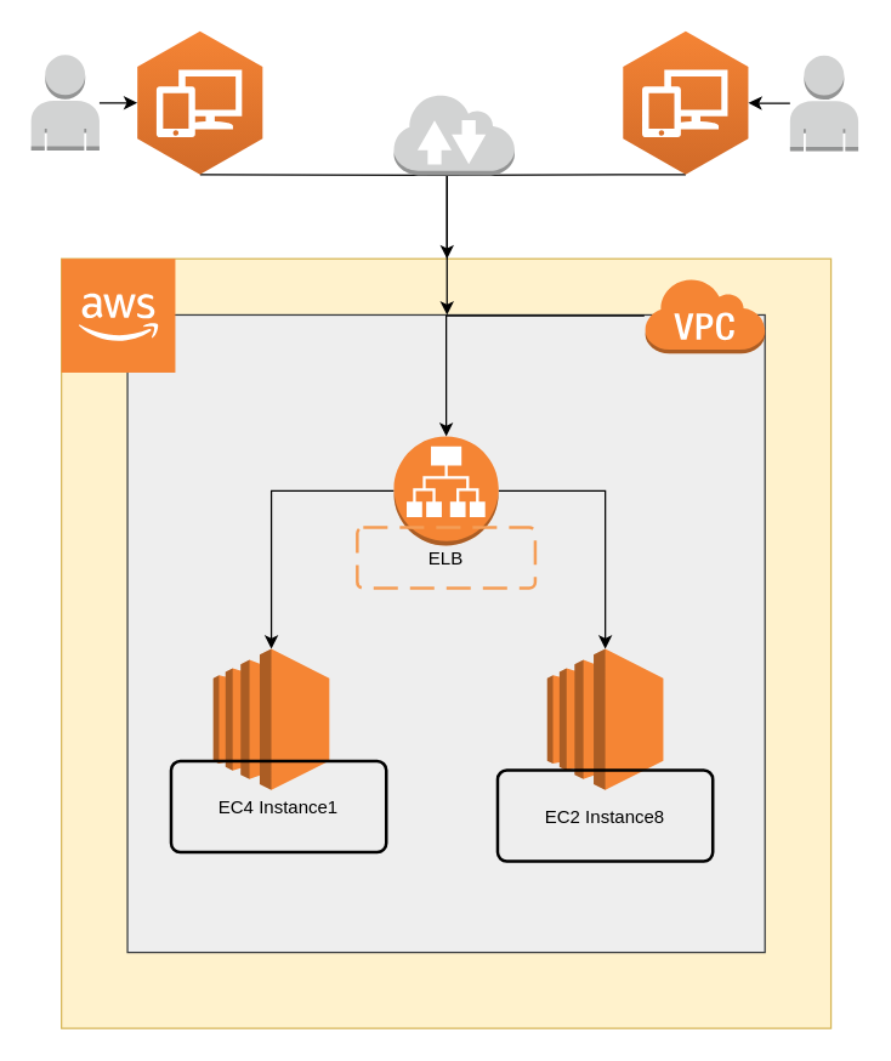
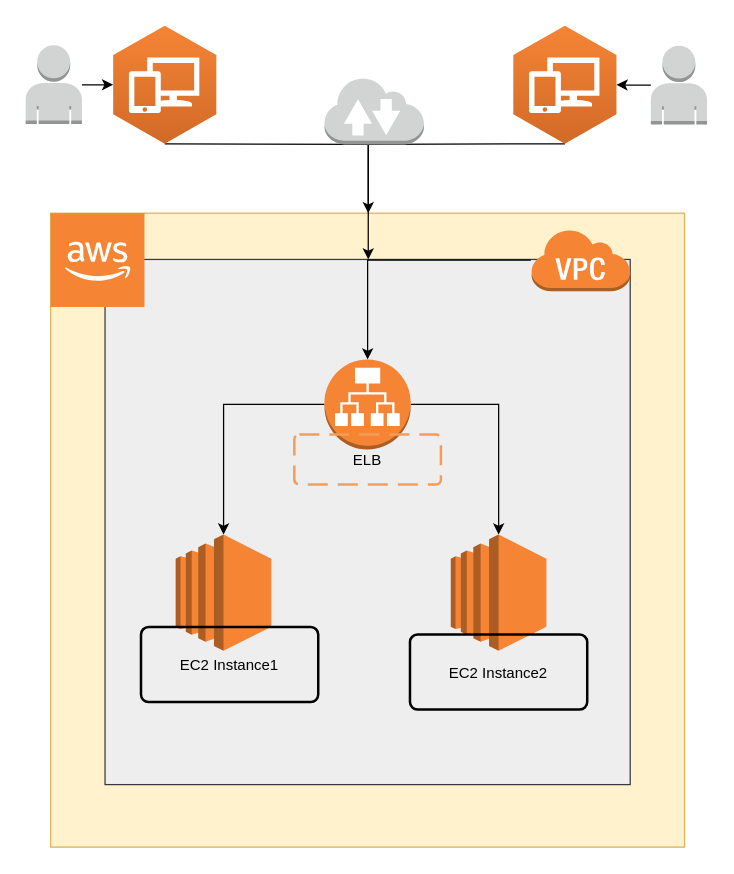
- <mxCell id="21" value="EC4 Instance1" style="rounded=1;arcSize=10;dashed=0;fillColor=none;gradientColor=none;strokeWidth=2;" vertex="1" parent="1"><mxGeometry x="112.25" y="501" width="141.75" height="60" as="geometry" /></mxCell>
+ <mxCell id="21" value="EC2 Instance1" style="rounded=1;arcSize=10;dashed=0;fillColor=none;gradientColor=none;strokeWidth=2;" vertex="1" parent="1"><mxGeometry x="112.25" y="501" width="141.75" height="60" as="geometry" /></mxCell>
- <mxCell id="22" value="EC2 Instance8" style="rounded=1;arcSize=10;dashed=0;fillColor=none;gradientColor=none;strokeWidth=2;" vertex="1" parent="1"><mxGeometry x="327.38" y="507" width="141.75" height="60" as="geometry" /></mxCell>
+ <mxCell id="22" value="EC2 Instance2" style="rounded=1;arcSize=10;dashed=0;fillColor=none;gradientColor=none;strokeWidth=2;" vertex="1" parent="1"><mxGeometry x="327.38" y="507" width="141.75" height="60" as="geometry" /></mxCell>
